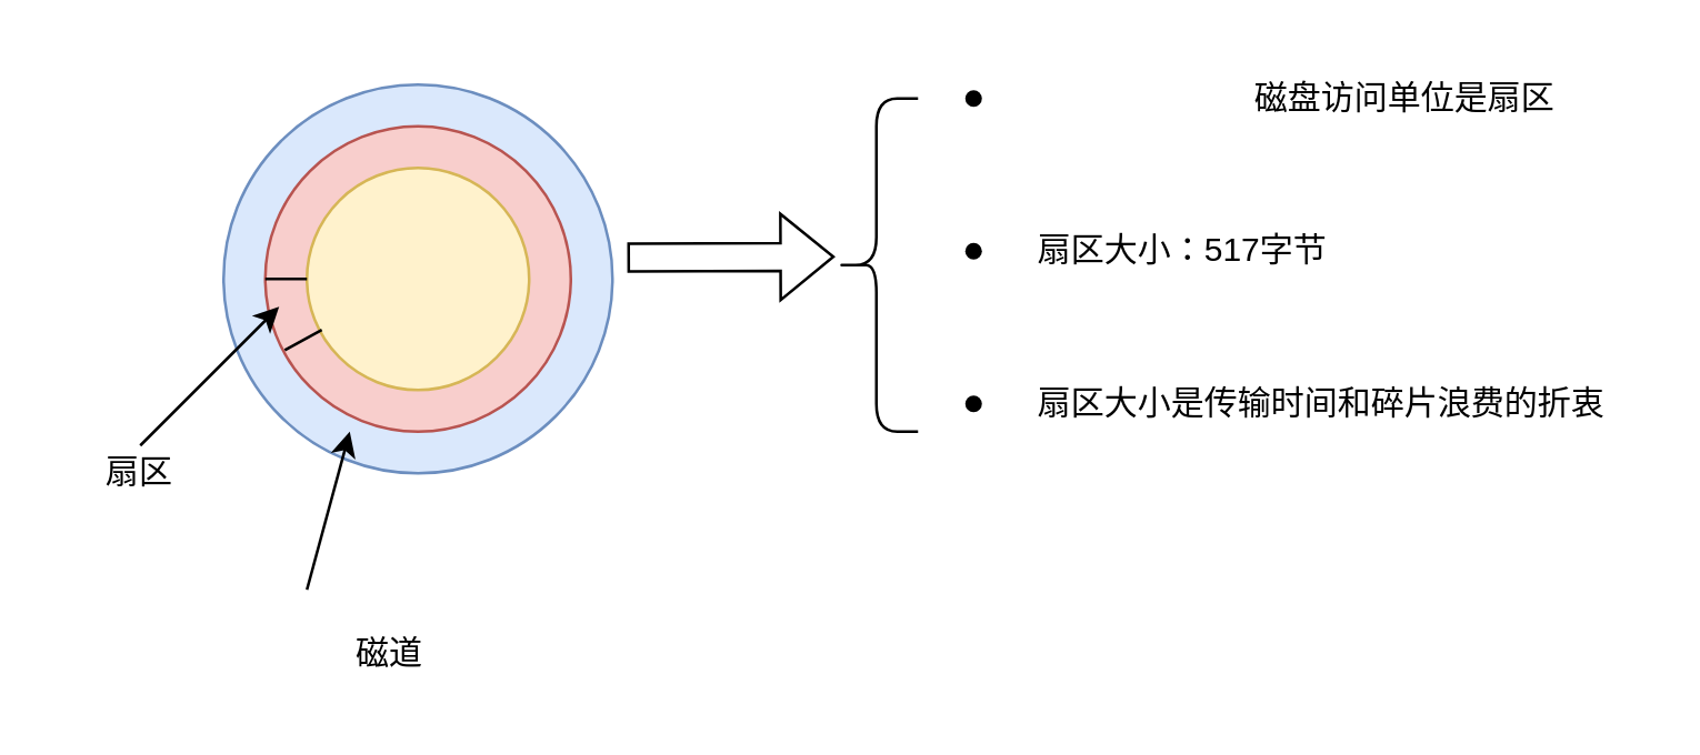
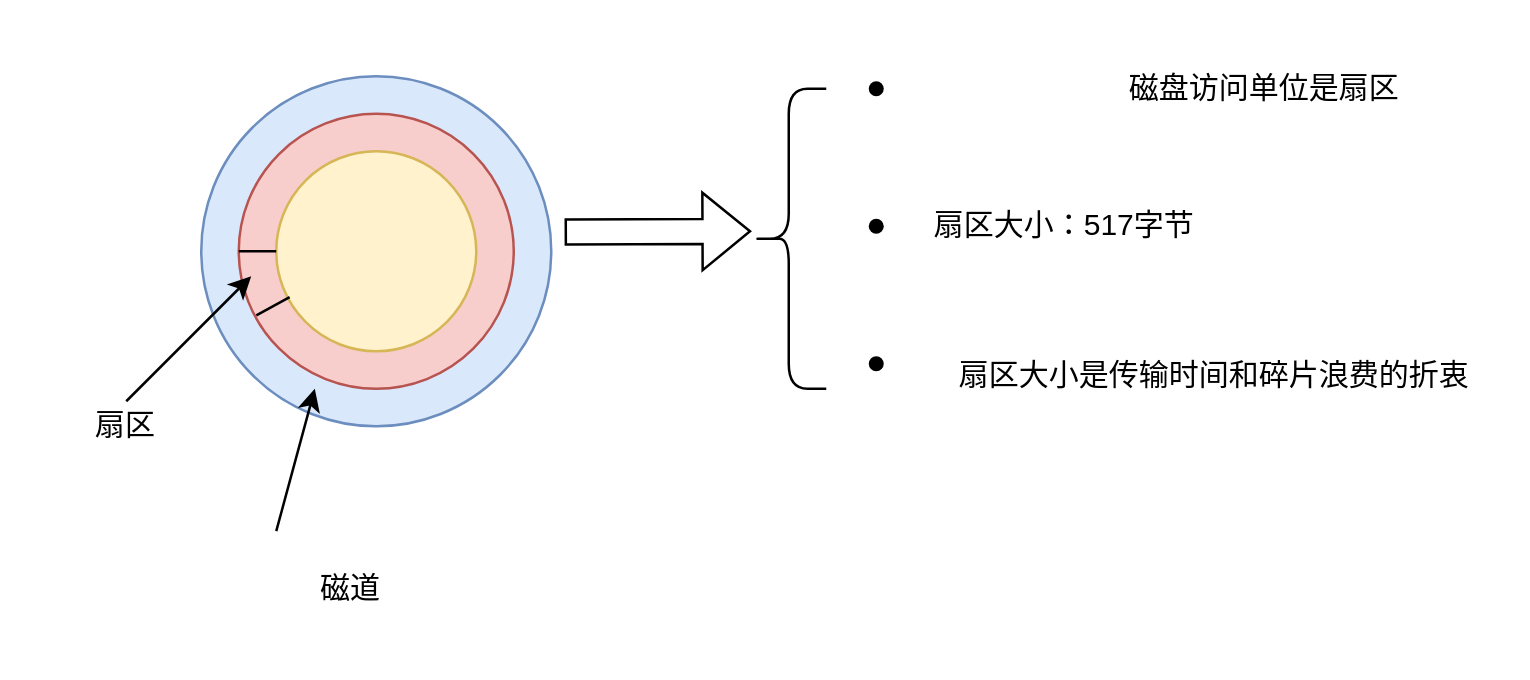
- <mxCell id="18" value="扇区大小是传输时间和碎片浪费的折衷" style="text;html=1;align=center;verticalAlign=middle;resizable=0;points=[];autosize=1;strokeColor=none;fillColor=none;" vertex="1" parent="1"><mxGeometry x="360" y="130" width="230" height="30" as="geometry" /></mxCell>
+ <mxCell id="18" value="扇区大小是传输时间和碎片浪费的折衷" style="text;html=1;align=center;verticalAlign=middle;resizable=0;points=[];autosize=1;strokeColor=none;fillColor=none;" vertex="1" parent="1"><mxGeometry x="370" y="135" width="230" height="30" as="geometry" /></mxCell>
